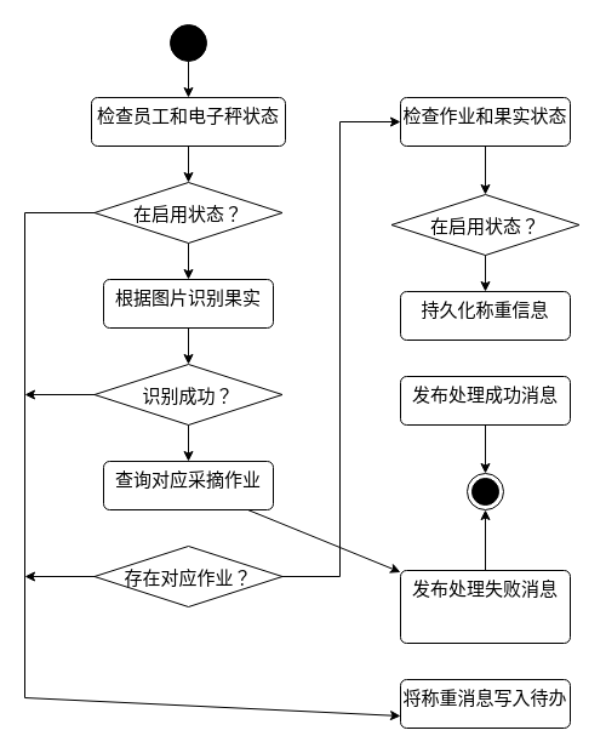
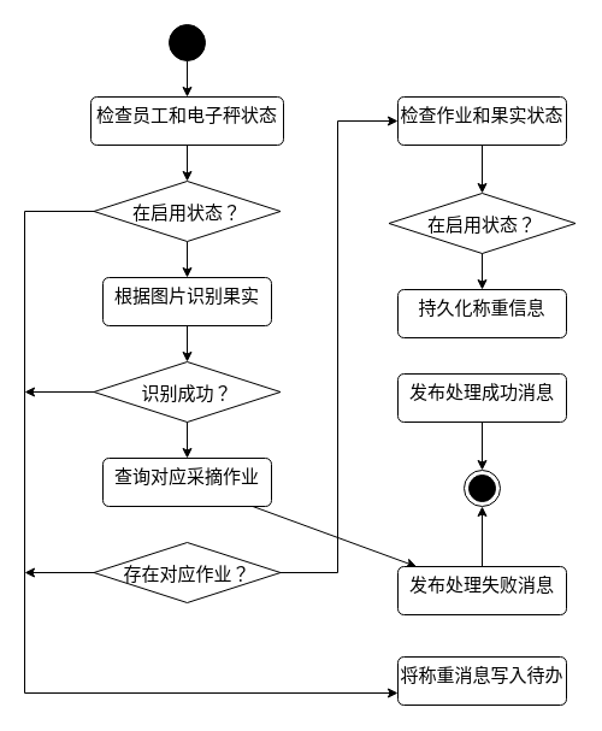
- <mxCell id="27" value="发布处理失败消息" style="html=1;align=center;verticalAlign=top;rounded=1;absoluteArcSize=1;arcSize=10;dashed=0;whiteSpace=wrap;fontSize=15;fontFamily=Songti SC;" parent="1" vertex="1"><mxGeometry x="330" y="470" width="140" height="60" as="geometry" /></mxCell>
+ <mxCell id="27" value="发布处理失败消息" style="html=1;align=center;verticalAlign=top;rounded=1;absoluteArcSize=1;arcSize=10;dashed=0;whiteSpace=wrap;fontSize=15;fontFamily=Songti SC;" parent="1" vertex="1"><mxGeometry x="330" y="470" width="140" height="40" as="geometry" /></mxCell>
- <mxCell id="28" value="将称重消息写入待办" style="html=1;align=center;verticalAlign=top;rounded=1;absoluteArcSize=1;arcSize=10;dashed=0;whiteSpace=wrap;fontSize=15;fontFamily=Songti SC;" parent="1" vertex="1"><mxGeometry x="330" y="560" width="140" height="40" as="geometry" /></mxCell>
+ <mxCell id="28" value="将称重消息写入待办" style="html=1;align=center;verticalAlign=top;rounded=1;absoluteArcSize=1;arcSize=10;dashed=0;whiteSpace=wrap;fontSize=15;fontFamily=Songti SC;" parent="1" vertex="1"><mxGeometry x="330" y="545" width="140" height="40" as="geometry" /></mxCell>
